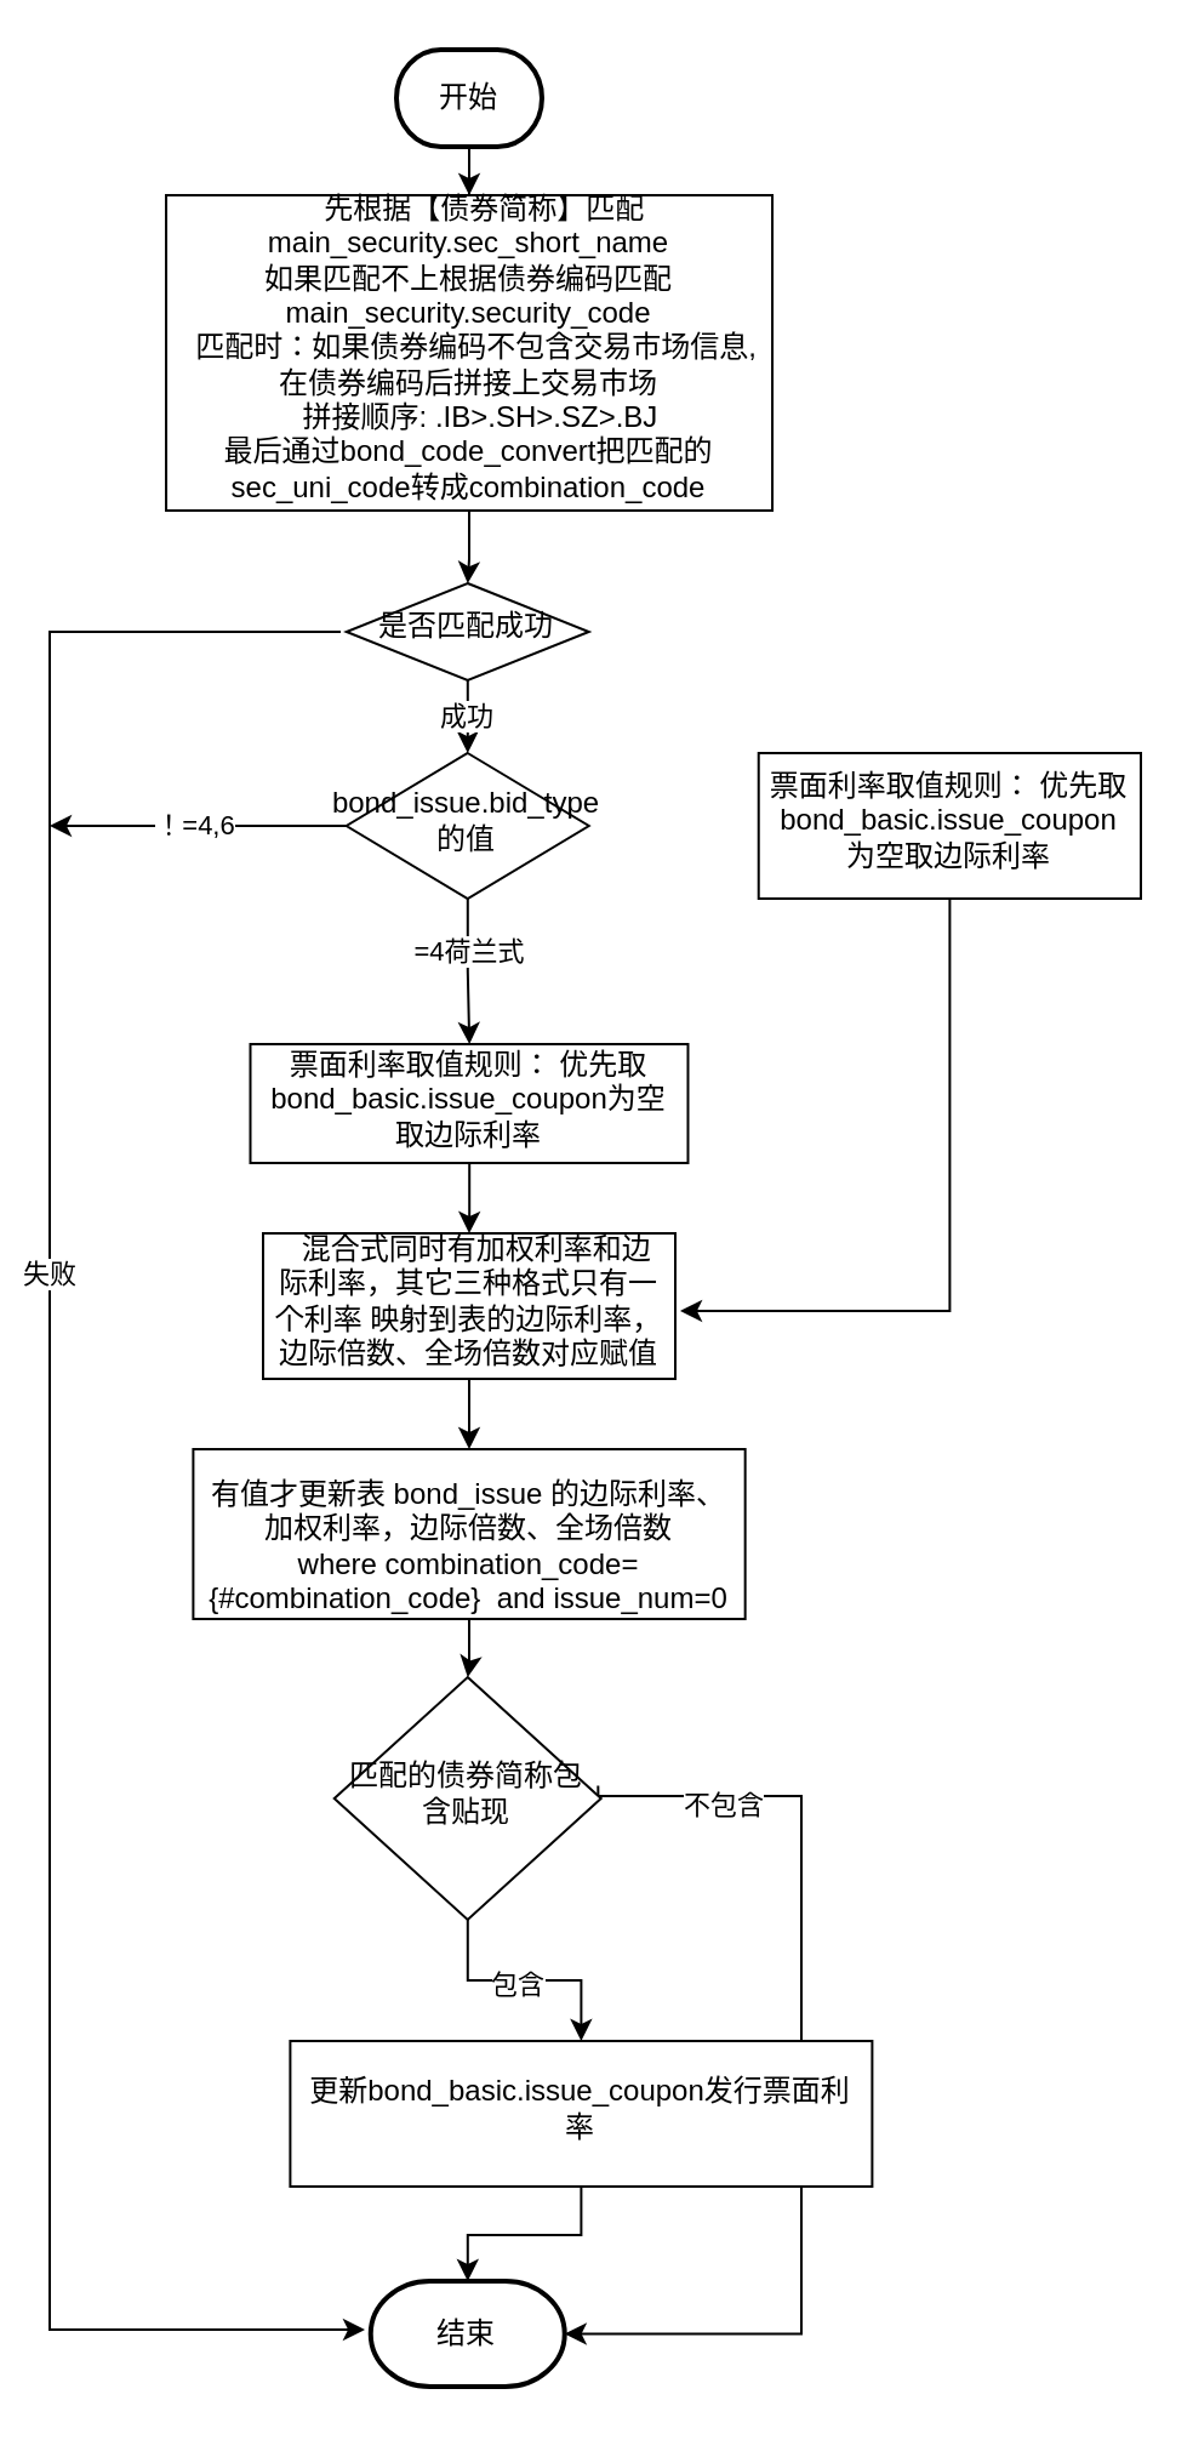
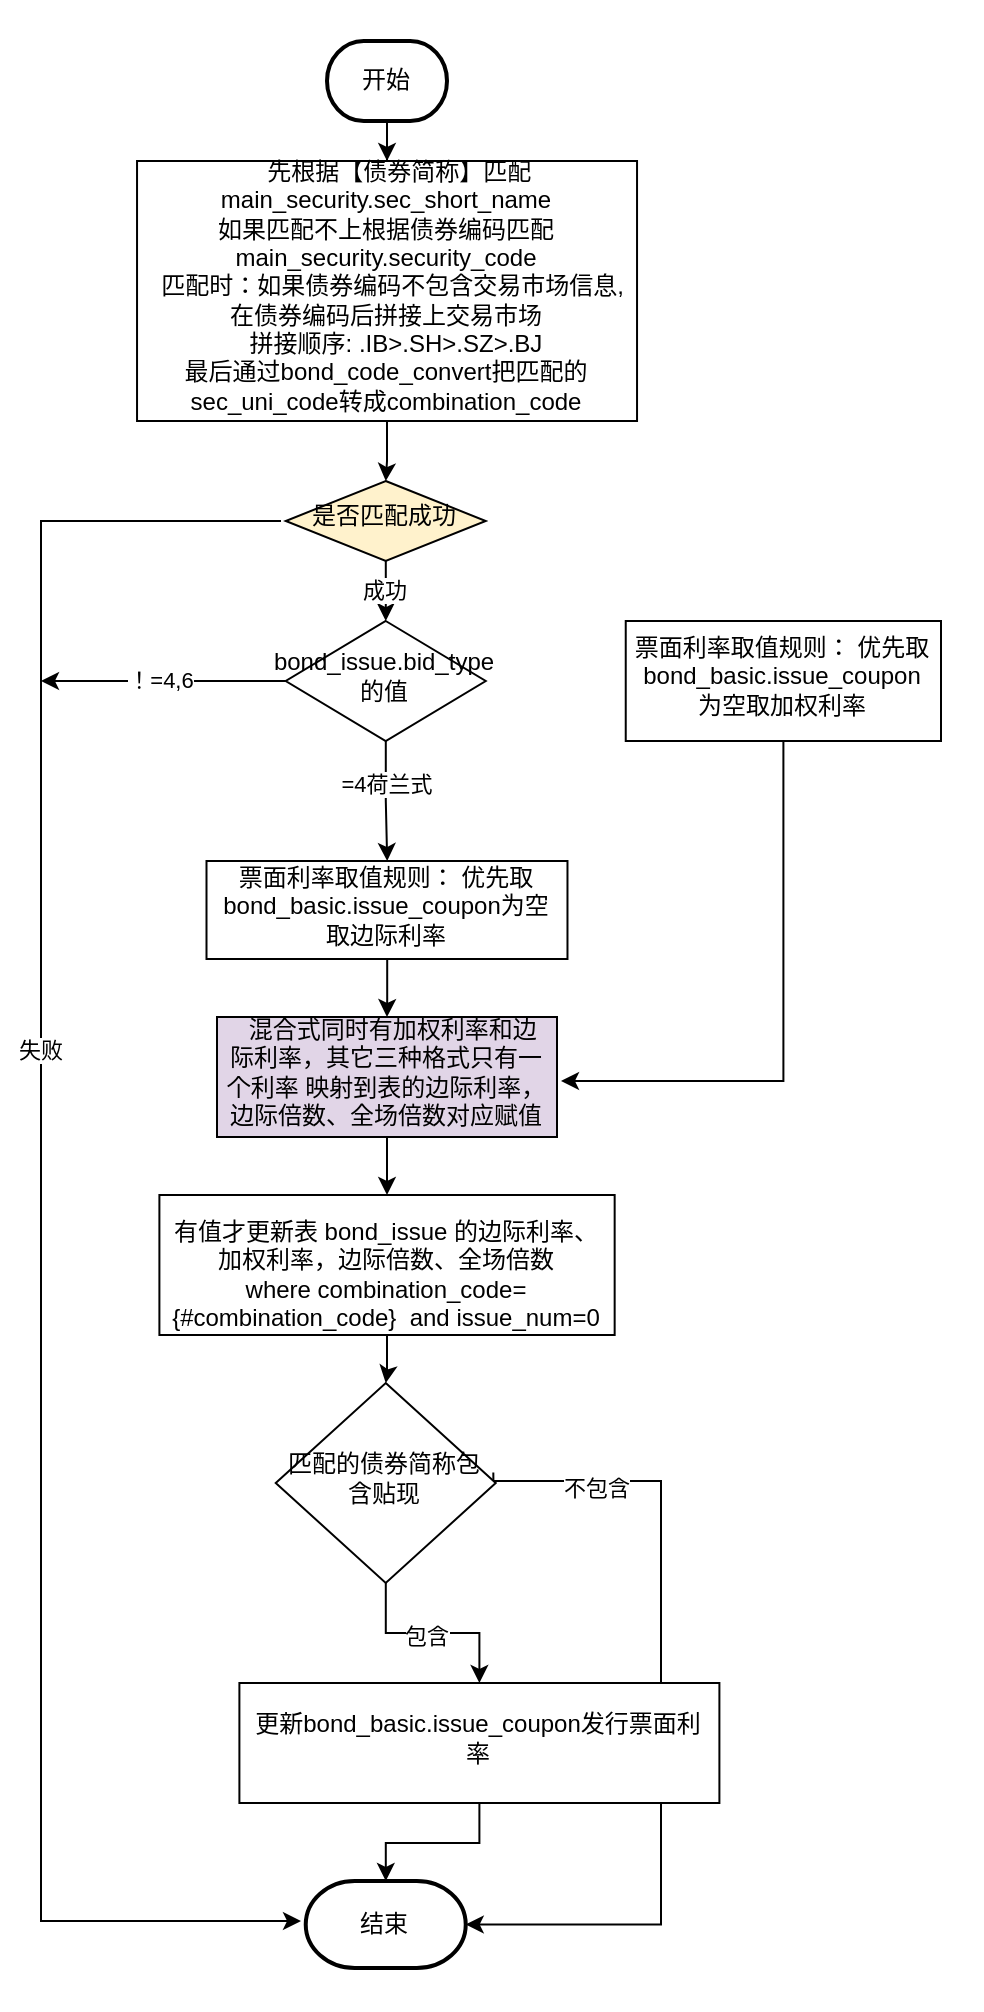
- <mxCell id="10" value="是否匹配成功" style="rhombus;whiteSpace=wrap;html=1;shadow=0;strokeWidth=1;spacing=6;spacingTop=-4;" parent="1" vertex="1"><mxGeometry x="142.37" y="240" width="100" height="40" as="geometry" /></mxCell>
+ <mxCell id="10" value="是否匹配成功" style="rhombus;whiteSpace=wrap;html=1;shadow=0;strokeWidth=1;spacing=6;spacingTop=-4;fillColor=#fff2cc;" parent="1" vertex="1"><mxGeometry x="142.37" y="240" width="100" height="40" as="geometry" /></mxCell>
- <mxCell id="30" value="票面利率取值规则： 优先取bond_basic.issue_coupon为空取边际利率" style="whiteSpace=wrap;html=1;shadow=0;strokeWidth=1;spacing=6;spacingTop=-4;" vertex="1" parent="1"><mxGeometry x="312.37" y="310" width="157.63" height="60" as="geometry" /></mxCell>
+ <mxCell id="30" value="票面利率取值规则： 优先取bond_basic.issue_coupon为空取加权利率" style="whiteSpace=wrap;html=1;shadow=0;strokeWidth=1;spacing=6;spacingTop=-4;" vertex="1" parent="1"><mxGeometry x="312.37" y="310" width="157.63" height="60" as="geometry" /></mxCell>
- <mxCell id="14" value="&lt;div data-docx-has-block-data=&quot;false&quot; data-lark-html-role=&quot;root&quot; data-page-id=&quot;Aed7douATo9B6cx0R7Rc3emsnXd&quot;&gt;&lt;div class=&quot;ace-line ace-line old-record-id-IPHzd5iJQo4ANGxoBNIcWaeeneb&quot;&gt;&amp;nbsp; 混合式同时有加权利率和边际利率，其它三种格式只有一个利率 映射到表的边际利率，边际倍数、全场倍数对应赋值&lt;/div&gt;&lt;/div&gt;&lt;span class=&quot;lark-record-clipboard&quot; data-lark-record-format=&quot;docx/text&quot; data-lark-record-data=&quot;{&amp;quot;rootId&amp;quot;:&amp;quot;Aed7douATo9B6cx0R7Rc3emsnXd&amp;quot;,&amp;quot;text&amp;quot;:{&amp;quot;initialAttributedTexts&amp;quot;:{&amp;quot;text&amp;quot;:{&amp;quot;0&amp;quot;:&amp;quot;只有混合式同时有加权利率和边际利率，其它三种格式只有一个利率 映射到表的边际利率&amp;quot;},&amp;quot;attribs&amp;quot;:{&amp;quot;0&amp;quot;:&amp;quot;*0+14&amp;quot;}},&amp;quot;apool&amp;quot;:{&amp;quot;numToAttrib&amp;quot;:{&amp;quot;0&amp;quot;:[&amp;quot;author&amp;quot;,&amp;quot;7403194829083705347&amp;quot;]},&amp;quot;nextNum&amp;quot;:1}},&amp;quot;type&amp;quot;:&amp;quot;text&amp;quot;,&amp;quot;referenceRecordMap&amp;quot;:{},&amp;quot;extra&amp;quot;:{&amp;quot;channel&amp;quot;:&amp;quot;saas&amp;quot;,&amp;quot;isEqualBlockSelection&amp;quot;:true,&amp;quot;pasteRandomId&amp;quot;:&amp;quot;f9e04e7d-997b-4b29-a2a9-bf7771be949f&amp;quot;,&amp;quot;mention_page_title&amp;quot;:{},&amp;quot;external_mention_url&amp;quot;:{}},&amp;quot;isKeepQuoteContainer&amp;quot;:true,&amp;quot;isFromCode&amp;quot;:false,&amp;quot;selection&amp;quot;:[{&amp;quot;id&amp;quot;:1333,&amp;quot;type&amp;quot;:&amp;quot;text&amp;quot;,&amp;quot;selection&amp;quot;:{&amp;quot;start&amp;quot;:0,&amp;quot;end&amp;quot;:40},&amp;quot;recordId&amp;quot;:&amp;quot;IPHzd5iJQo4ANGxoBNIcWaeeneb&amp;quot;}],&amp;quot;payloadMap&amp;quot;:{},&amp;quot;isCut&amp;quot;:false}&quot;&gt;&lt;/span&gt;" style="whiteSpace=wrap;html=1;shadow=0;strokeWidth=1;spacing=6;spacingTop=-4;" parent="1" vertex="1"><mxGeometry x="108" y="508" width="170" height="60" as="geometry" /></mxCell>
+ <mxCell id="14" value="&lt;div data-docx-has-block-data=&quot;false&quot; data-lark-html-role=&quot;root&quot; data-page-id=&quot;Aed7douATo9B6cx0R7Rc3emsnXd&quot;&gt;&lt;div class=&quot;ace-line ace-line old-record-id-IPHzd5iJQo4ANGxoBNIcWaeeneb&quot;&gt;&amp;nbsp; 混合式同时有加权利率和边际利率，其它三种格式只有一个利率 映射到表的边际利率，边际倍数、全场倍数对应赋值&lt;/div&gt;&lt;/div&gt;&lt;span class=&quot;lark-record-clipboard&quot; data-lark-record-format=&quot;docx/text&quot; data-lark-record-data=&quot;{&amp;quot;rootId&amp;quot;:&amp;quot;Aed7douATo9B6cx0R7Rc3emsnXd&amp;quot;,&amp;quot;text&amp;quot;:{&amp;quot;initialAttributedTexts&amp;quot;:{&amp;quot;text&amp;quot;:{&amp;quot;0&amp;quot;:&amp;quot;只有混合式同时有加权利率和边际利率，其它三种格式只有一个利率 映射到表的边际利率&amp;quot;},&amp;quot;attribs&amp;quot;:{&amp;quot;0&amp;quot;:&amp;quot;*0+14&amp;quot;}},&amp;quot;apool&amp;quot;:{&amp;quot;numToAttrib&amp;quot;:{&amp;quot;0&amp;quot;:[&amp;quot;author&amp;quot;,&amp;quot;7403194829083705347&amp;quot;]},&amp;quot;nextNum&amp;quot;:1}},&amp;quot;type&amp;quot;:&amp;quot;text&amp;quot;,&amp;quot;referenceRecordMap&amp;quot;:{},&amp;quot;extra&amp;quot;:{&amp;quot;channel&amp;quot;:&amp;quot;saas&amp;quot;,&amp;quot;isEqualBlockSelection&amp;quot;:true,&amp;quot;pasteRandomId&amp;quot;:&amp;quot;f9e04e7d-997b-4b29-a2a9-bf7771be949f&amp;quot;,&amp;quot;mention_page_title&amp;quot;:{},&amp;quot;external_mention_url&amp;quot;:{}},&amp;quot;isKeepQuoteContainer&amp;quot;:true,&amp;quot;isFromCode&amp;quot;:false,&amp;quot;selection&amp;quot;:[{&amp;quot;id&amp;quot;:1333,&amp;quot;type&amp;quot;:&amp;quot;text&amp;quot;,&amp;quot;selection&amp;quot;:{&amp;quot;start&amp;quot;:0,&amp;quot;end&amp;quot;:40},&amp;quot;recordId&amp;quot;:&amp;quot;IPHzd5iJQo4ANGxoBNIcWaeeneb&amp;quot;}],&amp;quot;payloadMap&amp;quot;:{},&amp;quot;isCut&amp;quot;:false}&quot;&gt;&lt;/span&gt;" style="whiteSpace=wrap;html=1;shadow=0;strokeWidth=1;spacing=6;spacingTop=-4;fillColor=#e1d5e7;" parent="1" vertex="1"><mxGeometry x="108" y="508" width="170" height="60" as="geometry" /></mxCell>
